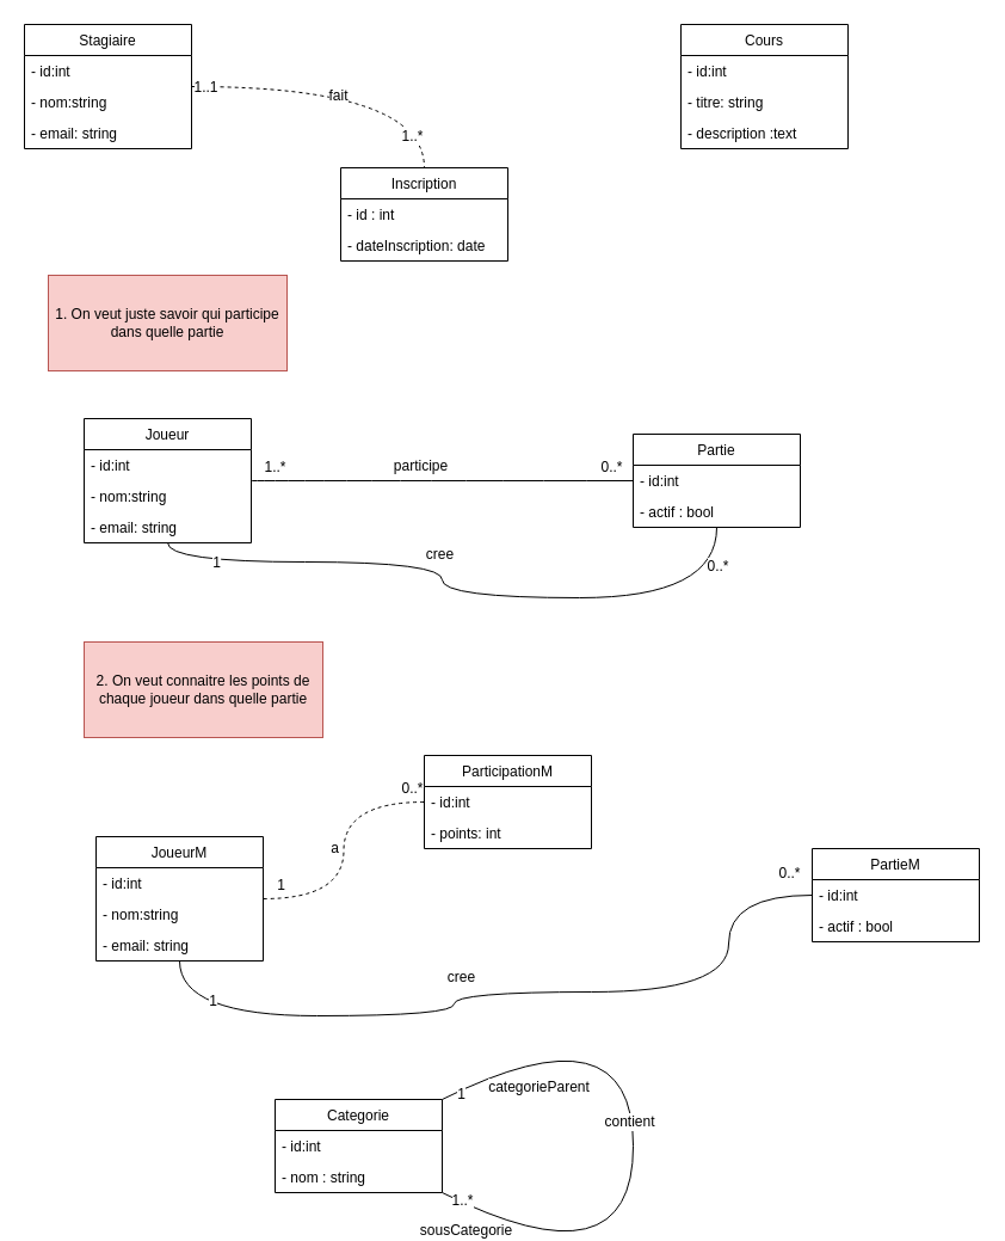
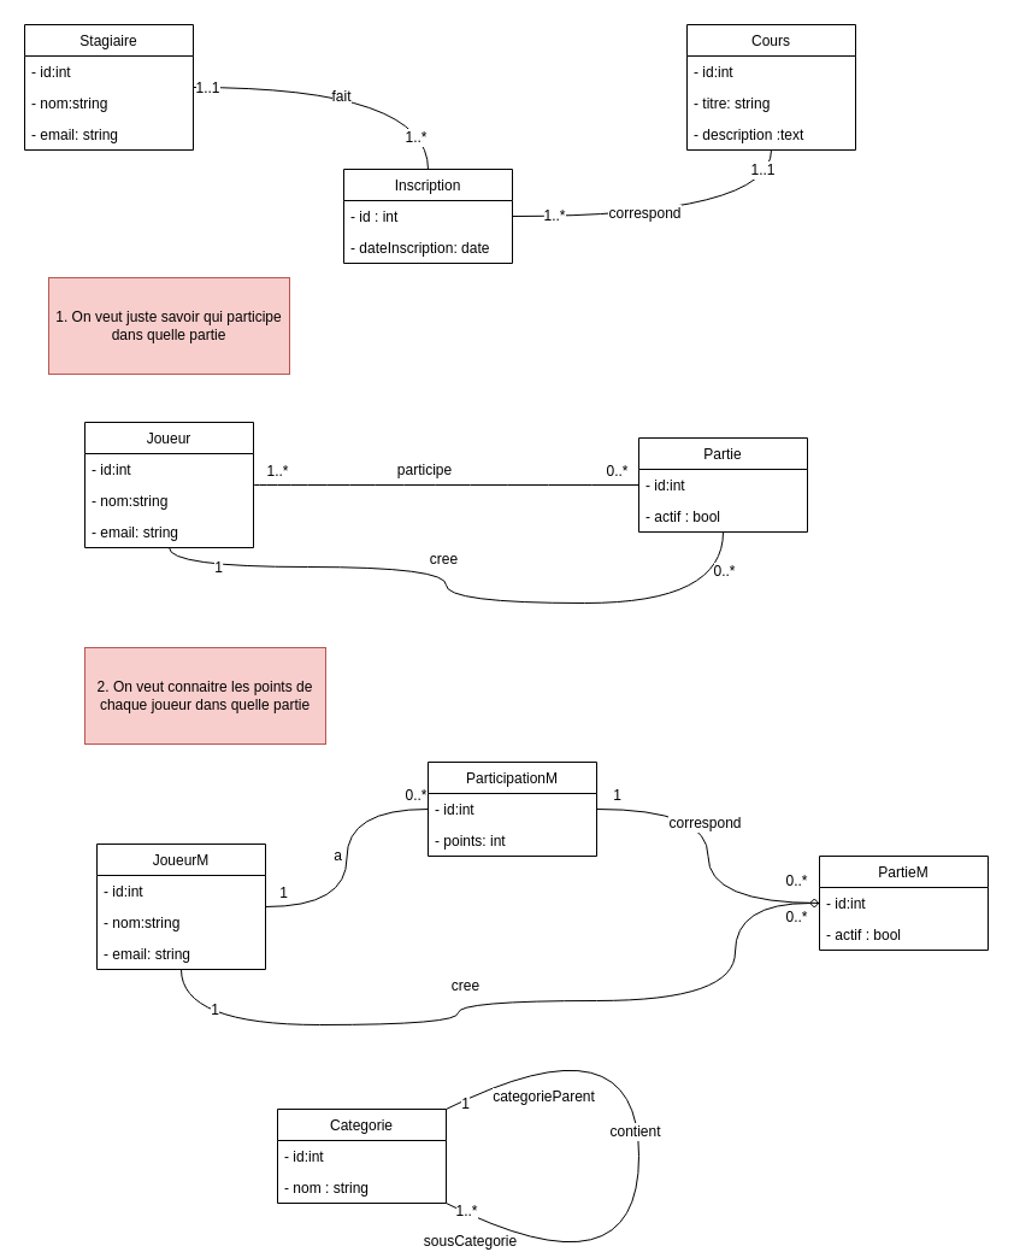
- <mxCell id="2" style="edgeStyle=orthogonalEdgeStyle;rounded=0;orthogonalLoop=1;jettySize=auto;html=1;endArrow=none;endFill=0;curved=1;dashed=1;" parent="1" source="6" target="18" edge="1"><mxGeometry relative="1" as="geometry" /></mxCell>
+ <mxCell id="2" style="edgeStyle=orthogonalEdgeStyle;rounded=0;orthogonalLoop=1;jettySize=auto;html=1;endArrow=none;endFill=0;curved=1;" parent="1" source="6" target="18" edge="1"><mxGeometry relative="1" as="geometry" /></mxCell>
+ <mxCell id="14" style="edgeStyle=orthogonalEdgeStyle;curved=1;rounded=0;orthogonalLoop=1;jettySize=auto;html=1;endArrow=none;endFill=0;" parent="1" source="18" target="10" edge="1"><mxGeometry relative="1" as="geometry" /></mxCell>
+ <mxCell id="15" value="correspond" style="text;html=1;resizable=0;points=[];align=center;verticalAlign=middle;labelBackgroundColor=#ffffff;" parent="14" vertex="1" connectable="0"><mxGeometry x="-0.189" y="3" relative="1" as="geometry"><mxPoint as="offset" /></mxGeometry></mxCell>
+ <mxCell id="16" value="1..*" style="text;html=1;resizable=0;points=[];align=center;verticalAlign=middle;labelBackgroundColor=#ffffff;" parent="14" vertex="1" connectable="0"><mxGeometry x="-0.748" y="1" relative="1" as="geometry"><mxPoint as="offset" /></mxGeometry></mxCell>
+ <mxCell id="17" value="1..1" style="text;html=1;resizable=0;points=[];align=center;verticalAlign=middle;labelBackgroundColor=#ffffff;" parent="14" vertex="1" connectable="0"><mxGeometry x="0.881" y="8" relative="1" as="geometry"><mxPoint as="offset" /></mxGeometry></mxCell>
+ <mxCell id="56" style="edgeStyle=orthogonalEdgeStyle;curved=1;rounded=0;orthogonalLoop=1;jettySize=auto;html=1;endArrow=none;endFill=0;" parent="1" source="53" target="45" edge="1"><mxGeometry relative="1" as="geometry"><mxPoint x="230" y="762" as="sourcePoint" /><mxPoint x="330" y="670" as="targetPoint" /></mxGeometry></mxCell>
+ <mxCell id="57" value="correspond" style="text;html=1;resizable=0;points=[];align=center;verticalAlign=middle;labelBackgroundColor=#ffffff;" parent="56" vertex="1" connectable="0"><mxGeometry x="-0.106" y="-1" relative="1" as="geometry"><mxPoint x="-2" y="-14" as="offset" /></mxGeometry></mxCell>
+ <mxCell id="58" value="0..*" style="text;html=1;resizable=0;points=[];align=center;verticalAlign=middle;labelBackgroundColor=#ffffff;" parent="56" vertex="1" connectable="0"><mxGeometry x="0.859" y="4" relative="1" as="geometry"><mxPoint x="-1" y="15" as="offset" /></mxGeometry></mxCell>
+ <mxCell id="59" value="1" style="text;html=1;resizable=0;points=[];align=center;verticalAlign=middle;labelBackgroundColor=#ffffff;" parent="56" vertex="1" connectable="0"><mxGeometry x="-0.9" y="-1" relative="1" as="geometry"><mxPoint x="3" y="-13" as="offset" /></mxGeometry></mxCell>
- <mxCell id="37" style="edgeStyle=orthogonalEdgeStyle;curved=1;rounded=0;orthogonalLoop=1;jettySize=auto;html=1;endArrow=none;endFill=0;dashed=1;" parent="1" source="41" target="53" edge="1"><mxGeometry relative="1" as="geometry"><mxPoint x="320" y="660" as="targetPoint" /></mxGeometry></mxCell>
+ <mxCell id="37" style="edgeStyle=orthogonalEdgeStyle;curved=1;rounded=0;orthogonalLoop=1;jettySize=auto;html=1;endArrow=none;endFill=0;" parent="1" source="41" target="53" edge="1"><mxGeometry relative="1" as="geometry"><mxPoint x="320" y="660" as="targetPoint" /></mxGeometry></mxCell>
- <mxCell id="48" style="edgeStyle=orthogonalEdgeStyle;curved=1;rounded=0;orthogonalLoop=1;jettySize=auto;html=1;endArrow=none;endFill=0;" parent="1" source="41" target="45" edge="1"><mxGeometry relative="1" as="geometry"><mxPoint x="230" y="612" as="sourcePoint" /><mxPoint x="550" y="612" as="targetPoint" /><Array as="points"><mxPoint x="150" y="850" /><mxPoint x="380" y="850" /><mxPoint x="380" y="830" /><mxPoint x="610" y="830" /></Array></mxGeometry></mxCell>
+ <mxCell id="48" style="edgeStyle=orthogonalEdgeStyle;curved=1;rounded=0;orthogonalLoop=1;jettySize=auto;html=1;endArrow=diamond;endFill=0;" parent="1" source="41" target="45" edge="1"><mxGeometry relative="1" as="geometry"><mxPoint x="230" y="612" as="sourcePoint" /><mxPoint x="550" y="612" as="targetPoint" /><Array as="points"><mxPoint x="150" y="850" /><mxPoint x="380" y="850" /><mxPoint x="380" y="830" /><mxPoint x="610" y="830" /></Array></mxGeometry></mxCell>
